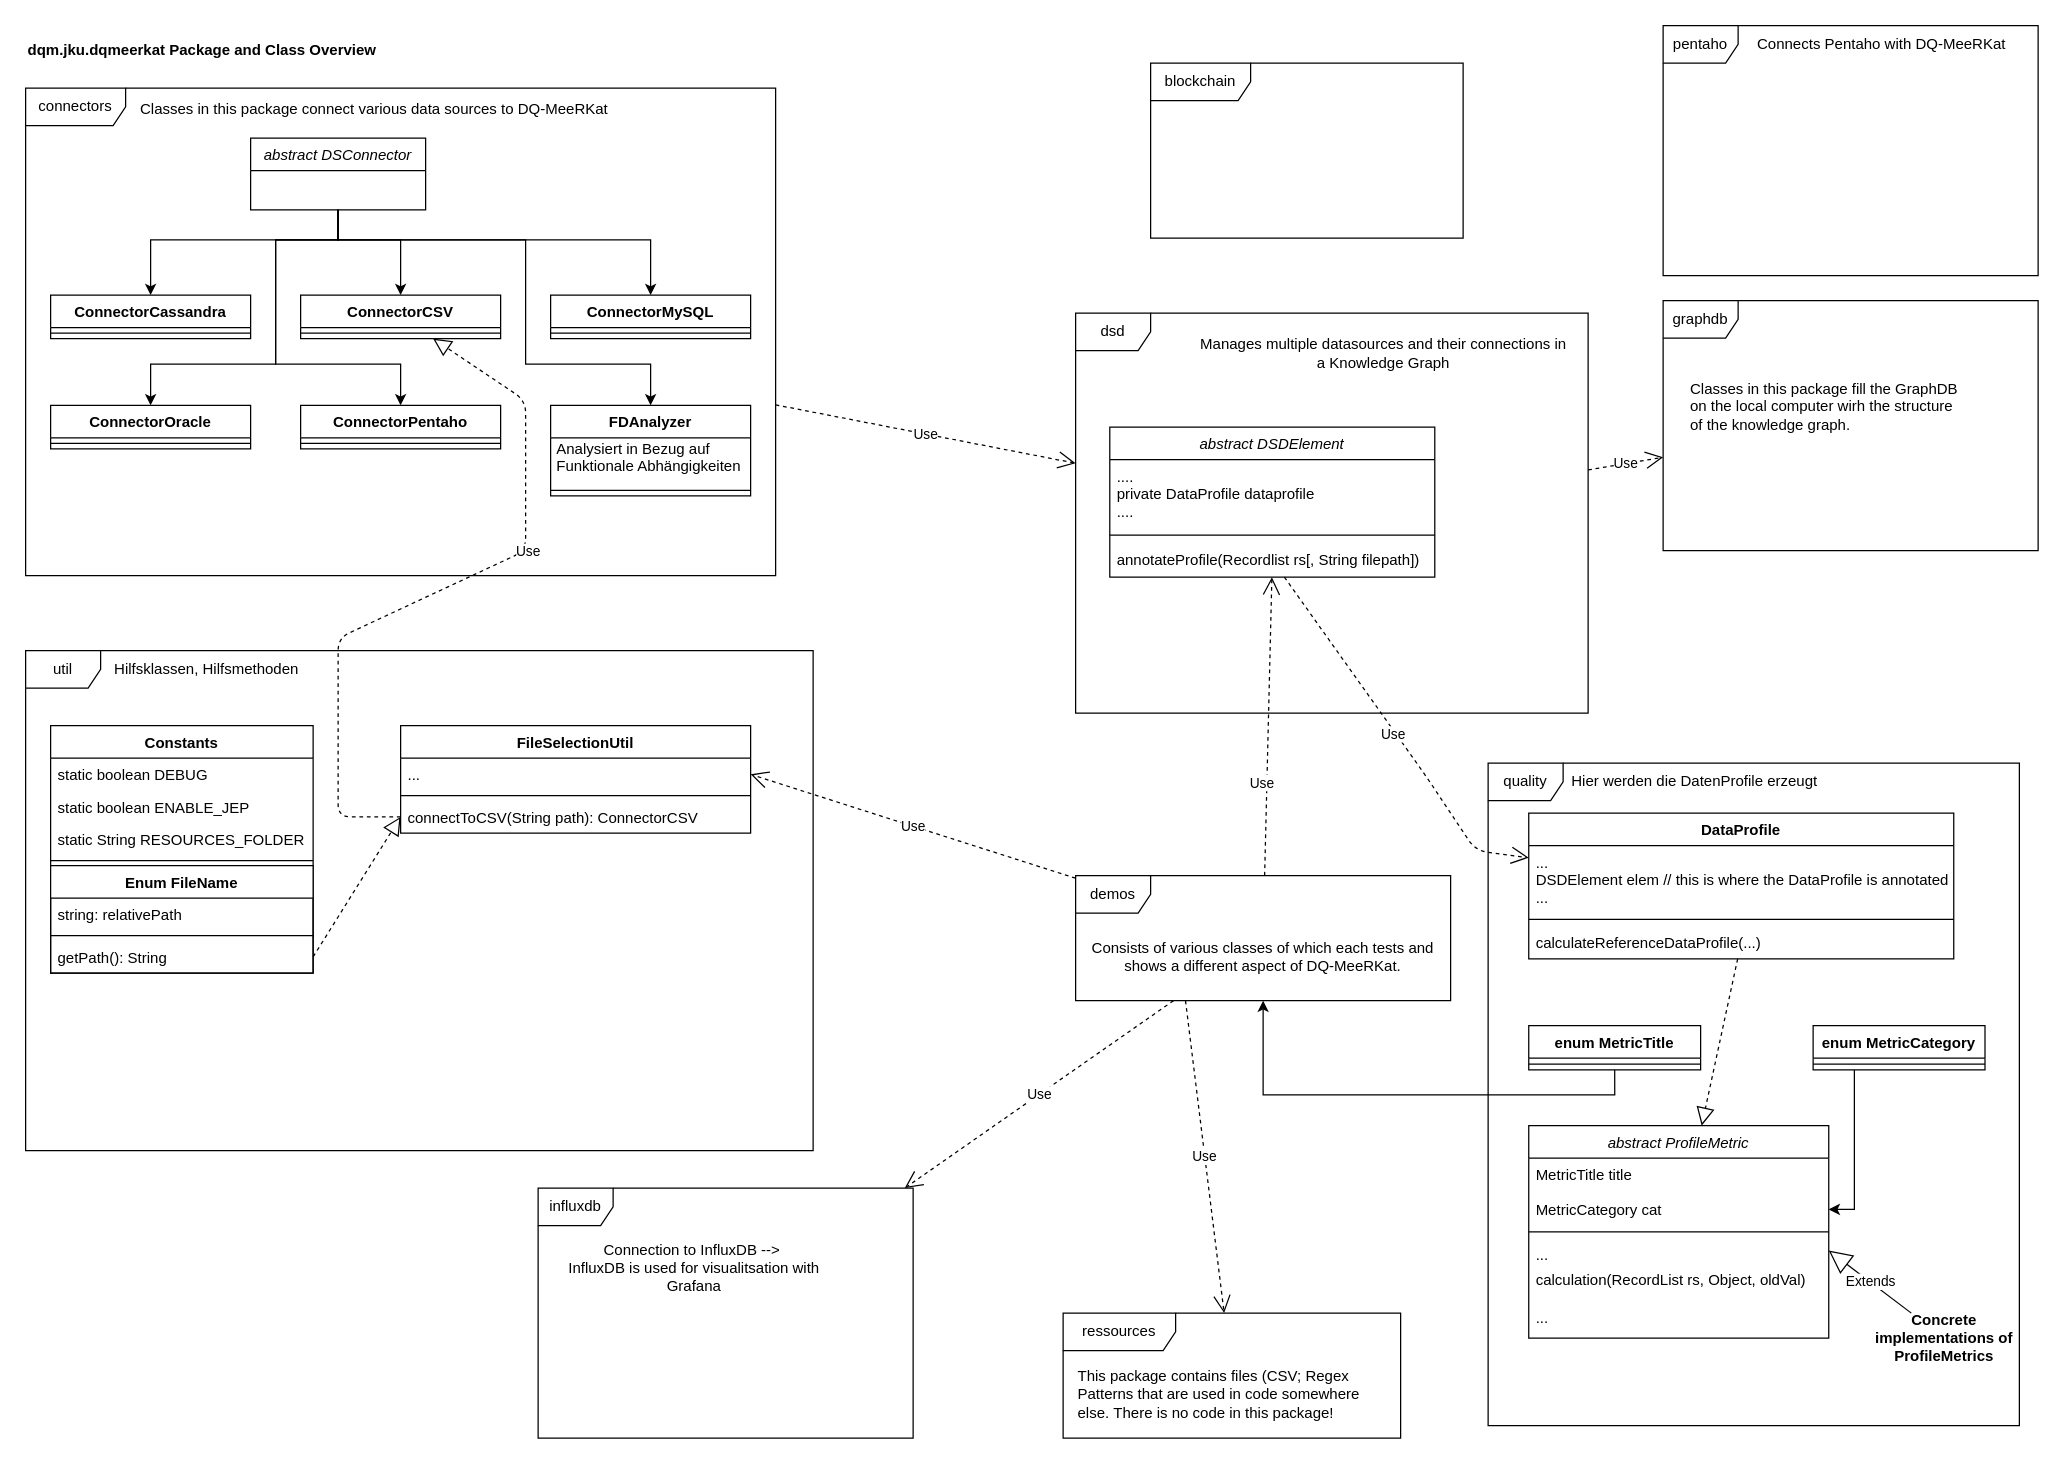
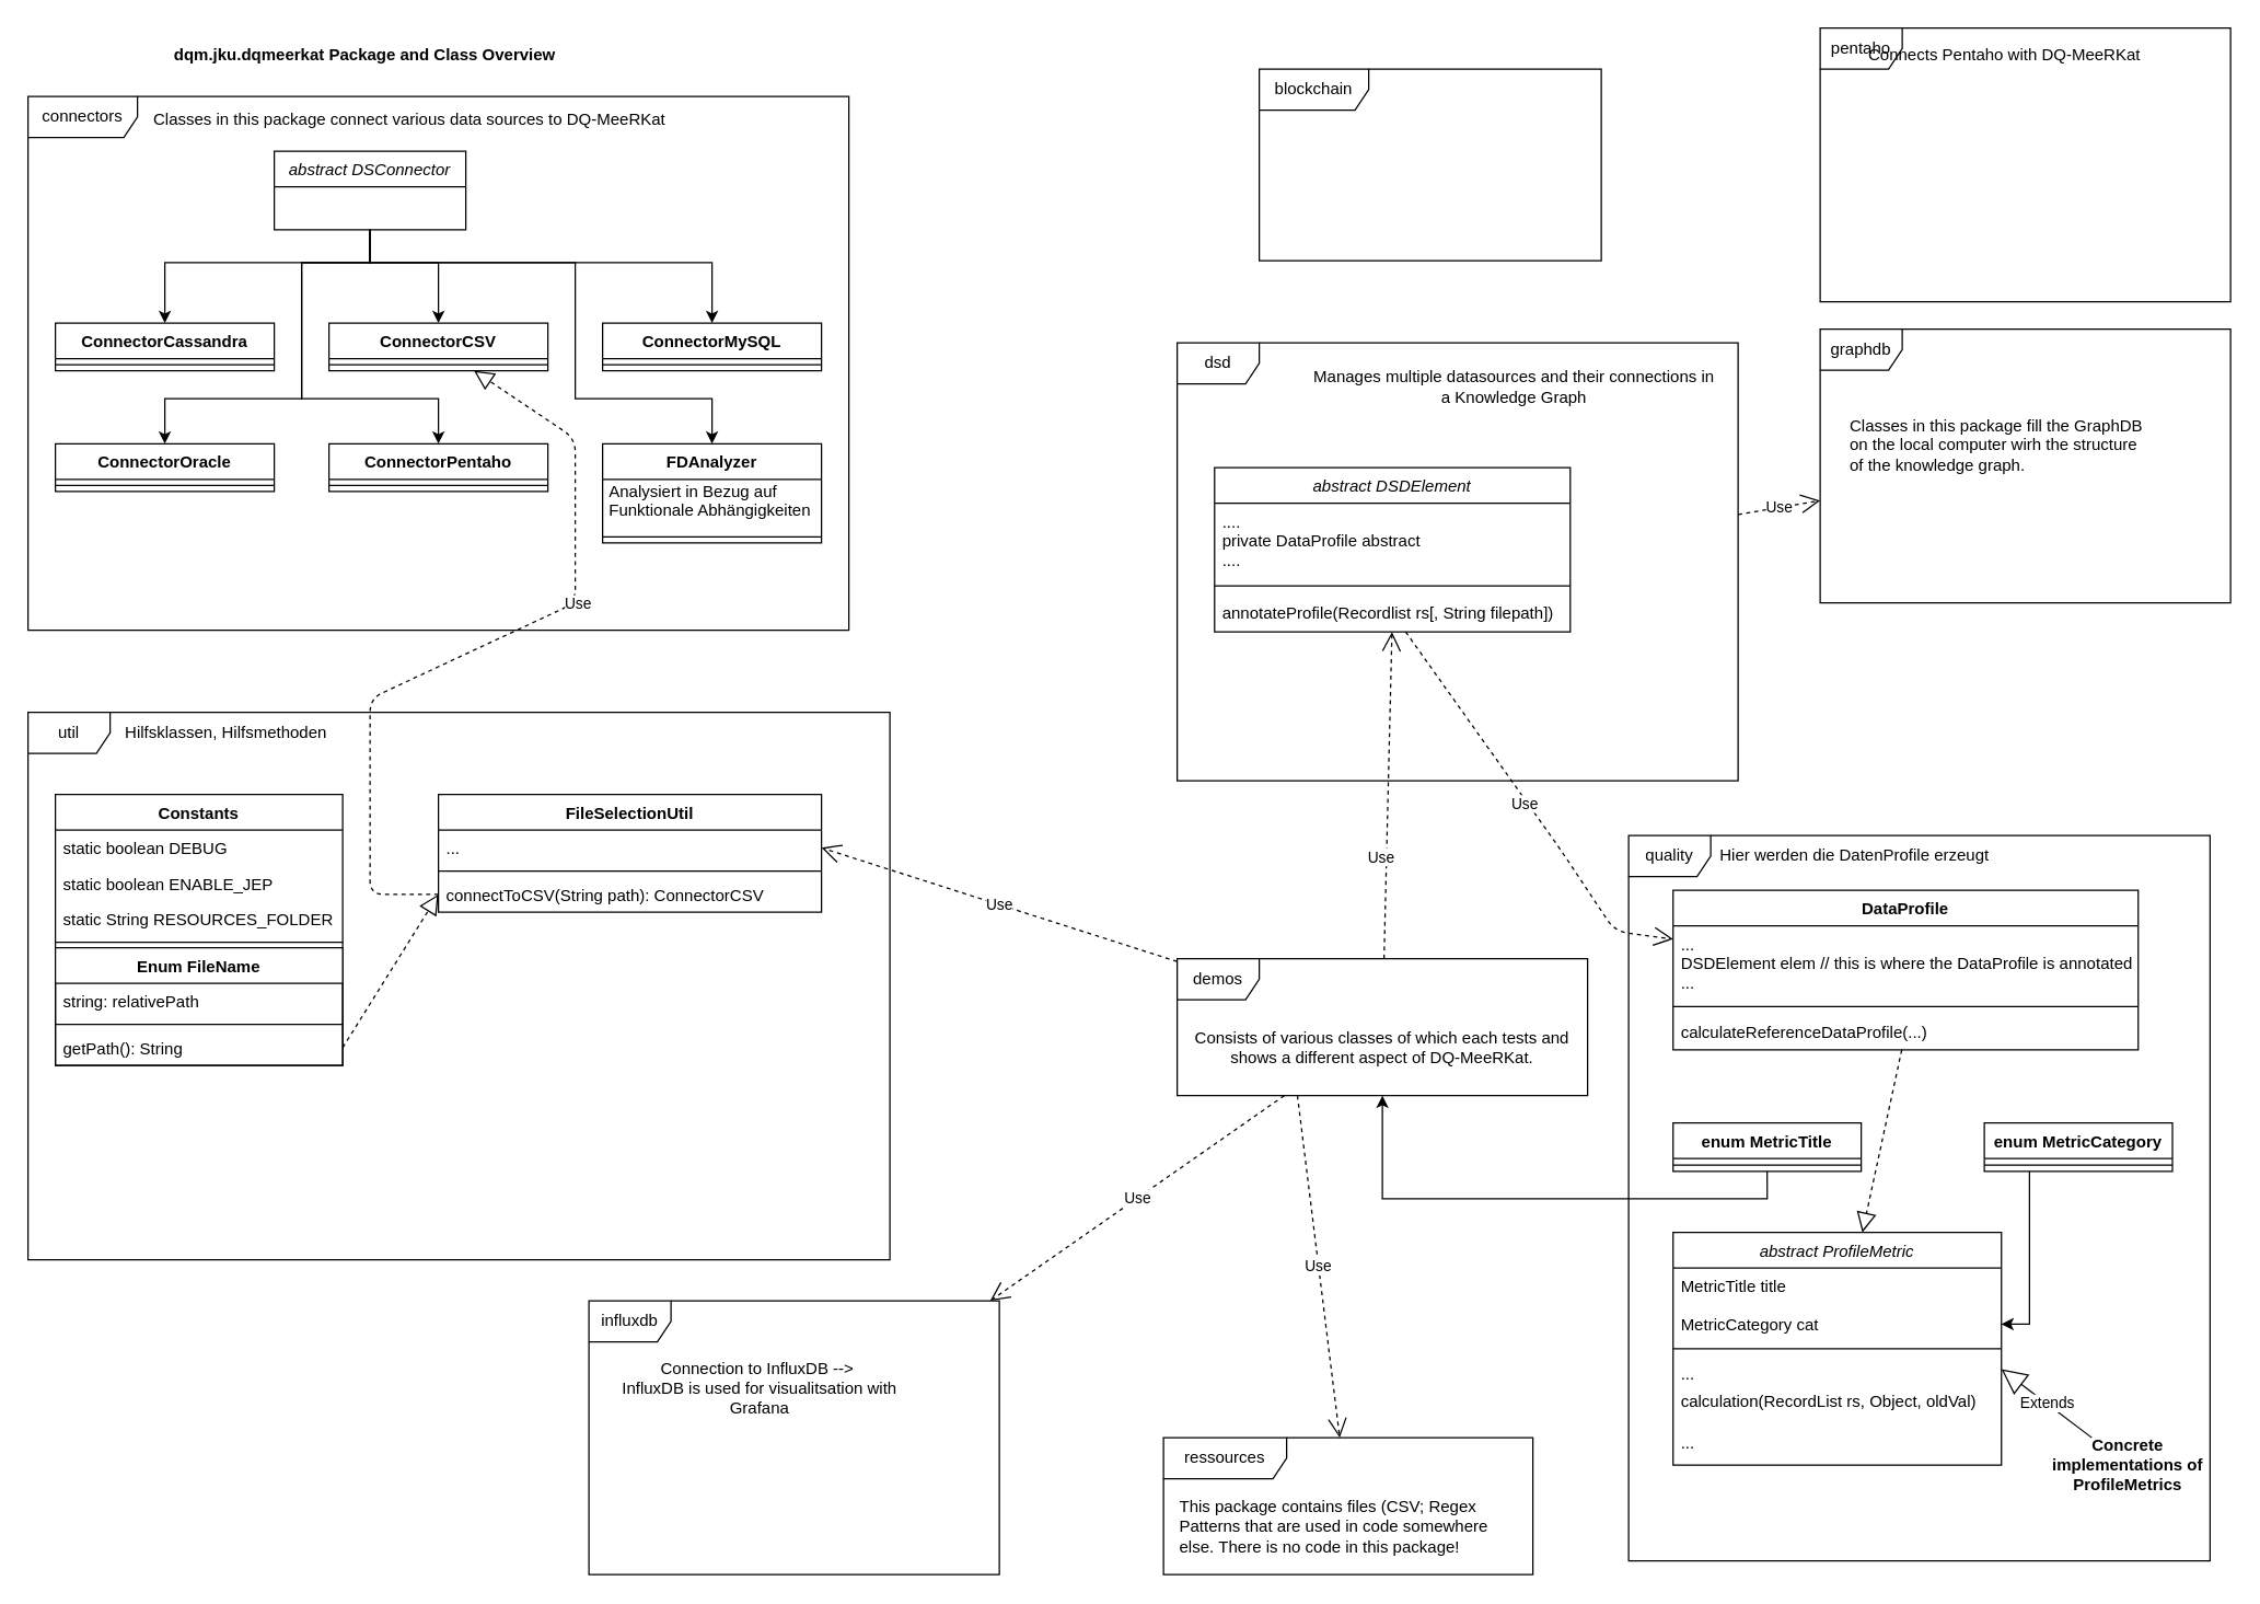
- <mxCell id="25" value="Connects Pentaho with DQ-MeeRKat" style="text;html=1;strokeColor=none;fillColor=none;align=center;verticalAlign=middle;whiteSpace=wrap;rounded=0;" parent="23" vertex="1"><mxGeometry x="70" width="210" height="30" as="geometry" /></mxCell>
+ <mxCell id="25" value="Connects Pentaho with DQ-MeeRKat" style="text;html=1;strokeColor=none;fillColor=none;align=center;verticalAlign=middle;whiteSpace=wrap;rounded=0;" parent="23" vertex="1"><mxGeometry x="30" y="5" width="210" height="30" as="geometry" /></mxCell>
- <mxCell id="27" value="dqm.jku.dqmeerkat Package and Class Overview" style="text;html=1;strokeColor=none;fillColor=none;align=left;verticalAlign=middle;whiteSpace=wrap;rounded=0;fontStyle=1" parent="1" vertex="1"><mxGeometry x="20" y="30" width="310" height="20" as="geometry" /></mxCell>
+ <mxCell id="27" value="dqm.jku.dqmeerkat Package and Class Overview" style="text;html=1;strokeColor=none;fillColor=none;align=left;verticalAlign=middle;whiteSpace=wrap;rounded=0;fontStyle=1" parent="1" vertex="1"><mxGeometry x="125" y="30" width="310" height="20" as="geometry" /></mxCell>
- <mxCell id="22" value="Use" style="endArrow=open;endSize=12;dashed=1;html=1;" parent="1" source="29" target="11" edge="1"><mxGeometry width="160" relative="1" as="geometry"><mxPoint x="600" y="580" as="sourcePoint" /><mxPoint x="920" y="1160" as="targetPoint" /></mxGeometry></mxCell>
- <mxCell id="14" value="....&#10;private DataProfile dataprofile&#10;...." style="text;strokeColor=none;fillColor=none;align=left;verticalAlign=top;spacingLeft=4;spacingRight=4;overflow=hidden;rotatable=0;points=[[0,0.5],[1,0.5]];portConstraint=eastwest;" parent="13" vertex="1"><mxGeometry y="26" width="260" height="54" as="geometry" /></mxCell>
+ <mxCell id="14" value="....&#10;private DataProfile abstract&#10;...." style="text;strokeColor=none;fillColor=none;align=left;verticalAlign=top;spacingLeft=4;spacingRight=4;overflow=hidden;rotatable=0;points=[[0,0.5],[1,0.5]];portConstraint=eastwest;" parent="13" vertex="1"><mxGeometry y="26" width="260" height="54" as="geometry" /></mxCell>
